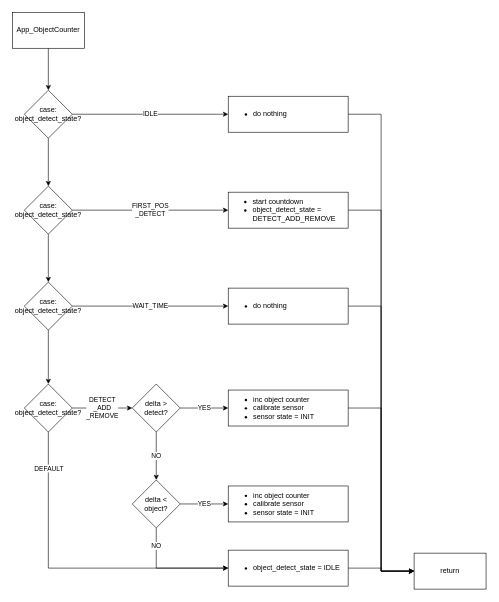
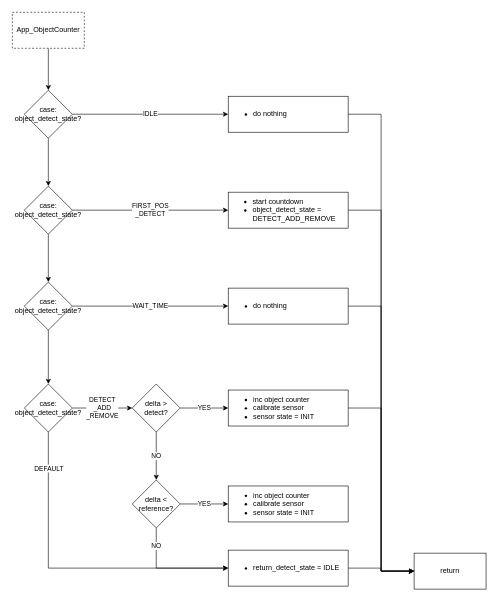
- <mxCell id="3" value="App_ObjectCounter" style="rounded=0;whiteSpace=wrap;html=1;" parent="1" vertex="1"><mxGeometry x="20" y="20" width="120" height="60" as="geometry" /></mxCell>
+ <mxCell id="3" value="App_ObjectCounter" style="rounded=0;whiteSpace=wrap;html=1;dashed=1;" parent="1" vertex="1"><mxGeometry x="20" y="20" width="120" height="60" as="geometry" /></mxCell>
- <mxCell id="28" value="delta &amp;lt; object?" style="rhombus;whiteSpace=wrap;html=1;" parent="1" vertex="1"><mxGeometry x="220" y="800" width="80" height="80" as="geometry" /></mxCell>
+ <mxCell id="28" value="delta &amp;lt; reference?" style="rhombus;whiteSpace=wrap;html=1;" parent="1" vertex="1"><mxGeometry x="220" y="800" width="80" height="80" as="geometry" /></mxCell>
- <mxCell id="24" value="&lt;ul&gt;&lt;li&gt;object_detect_state = IDLE&lt;/li&gt;&lt;/ul&gt;" style="whiteSpace=wrap;html=1;rounded=0;align=left;" parent="1" vertex="1"><mxGeometry x="380" y="917" width="200" height="60" as="geometry" /></mxCell>
+ <mxCell id="24" value="&lt;ul&gt;&lt;li&gt;return_detect_state = IDLE&lt;/li&gt;&lt;/ul&gt;" style="whiteSpace=wrap;html=1;rounded=0;align=left;" parent="1" vertex="1"><mxGeometry x="380" y="917" width="200" height="60" as="geometry" /></mxCell>
